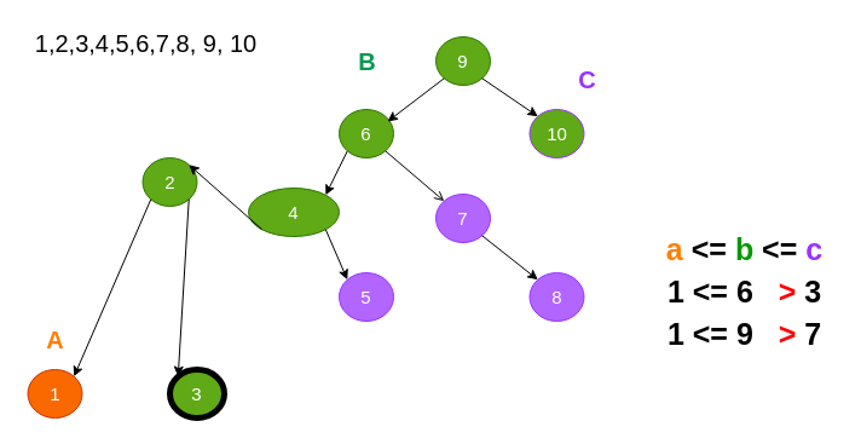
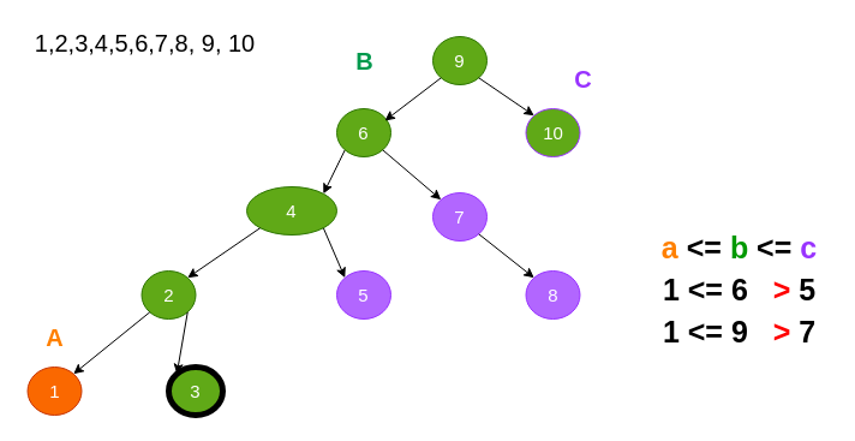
- <mxCell id="12" value="2" style="ellipse;whiteSpace=wrap;html=1;fontSize=15;fillColor=#60a917;strokeColor=#2D7600;fontColor=#ffffff;" parent="1" vertex="1"><mxGeometry x="117.5" y="130" width="45" height="40" as="geometry" /></mxCell>
+ <mxCell id="12" value="2" style="ellipse;whiteSpace=wrap;html=1;fontSize=15;fillColor=#60a917;strokeColor=#2D7600;fontColor=#ffffff;" parent="1" vertex="1"><mxGeometry x="117.5" y="225" width="45" height="40" as="geometry" /></mxCell>
- <mxCell id="10" style="rounded=0;orthogonalLoop=1;jettySize=auto;html=1;exitX=1;exitY=1;exitDx=0;exitDy=0;entryX=0;entryY=0;entryDx=0;entryDy=0;fontSize=15;endArrow=open;" parent="1" source="4" target="6" edge="1"><mxGeometry relative="1" as="geometry"><mxPoint x="435.95" y="109.3" as="sourcePoint" /><mxPoint x="395.22" y="265" as="targetPoint" /></mxGeometry></mxCell>
+ <mxCell id="10" style="rounded=0;orthogonalLoop=1;jettySize=auto;html=1;exitX=1;exitY=1;exitDx=0;exitDy=0;entryX=0;entryY=0;entryDx=0;entryDy=0;fontSize=15;" parent="1" source="4" target="6" edge="1"><mxGeometry relative="1" as="geometry"><mxPoint x="435.95" y="109.3" as="sourcePoint" /><mxPoint x="395.22" y="265" as="targetPoint" /></mxGeometry></mxCell>
- <mxCell id="22" value="&lt;b style=&quot;font-size: 25px&quot;&gt;&lt;font color=&quot;#000000&quot; style=&quot;font-size: 25px&quot;&gt;1 &amp;lt;= 6&amp;nbsp; &amp;nbsp;&lt;/font&gt;&lt;font color=&quot;#ff0000&quot; style=&quot;font-size: 25px&quot;&gt;&amp;gt;&lt;/font&gt;&lt;font color=&quot;#000000&quot; style=&quot;font-size: 25px&quot;&gt; 3&lt;/font&gt;&lt;/b&gt;" style="text;html=1;align=center;verticalAlign=middle;resizable=0;points=[];autosize=1;fontSize=20;fontColor=#9673A6;" parent="1" vertex="1"><mxGeometry x="545" y="225" width="140" height="30" as="geometry" /></mxCell>
+ <mxCell id="22" value="&lt;b style=&quot;font-size: 25px&quot;&gt;&lt;font color=&quot;#000000&quot; style=&quot;font-size: 25px&quot;&gt;1 &amp;lt;= 6&amp;nbsp; &amp;nbsp;&lt;/font&gt;&lt;font color=&quot;#ff0000&quot; style=&quot;font-size: 25px&quot;&gt;&amp;gt;&lt;/font&gt;&lt;font color=&quot;#000000&quot; style=&quot;font-size: 25px&quot;&gt; 5&lt;/font&gt;&lt;/b&gt;" style="text;html=1;align=center;verticalAlign=middle;resizable=0;points=[];autosize=1;fontSize=20;fontColor=#9673A6;" parent="1" vertex="1"><mxGeometry x="545" y="225" width="140" height="30" as="geometry" /></mxCell>
